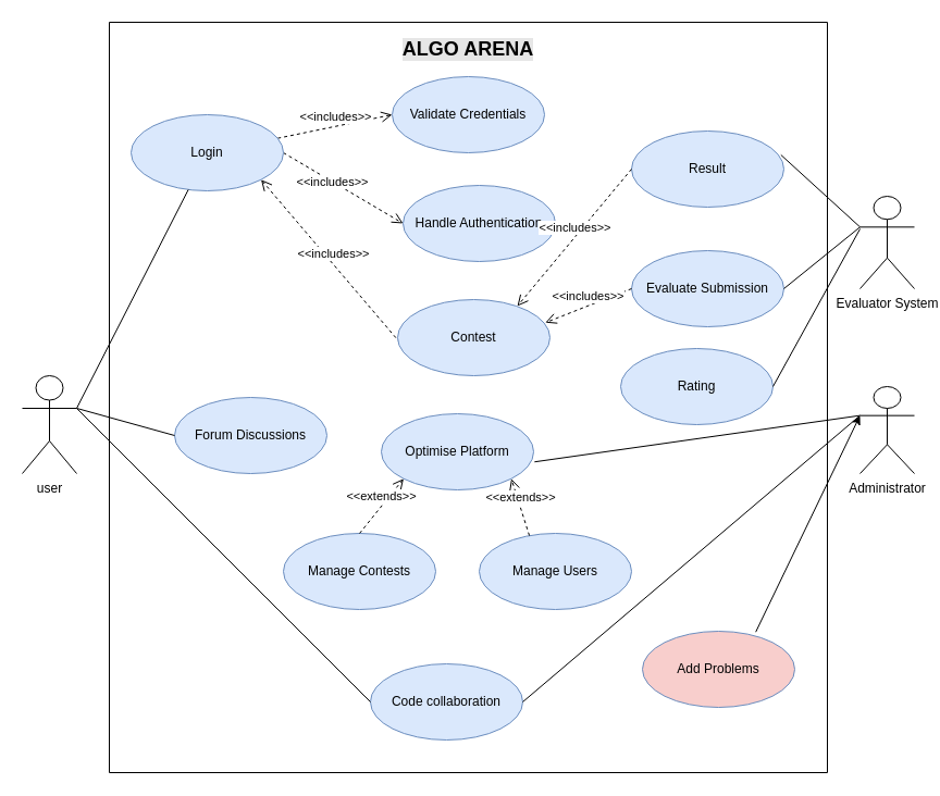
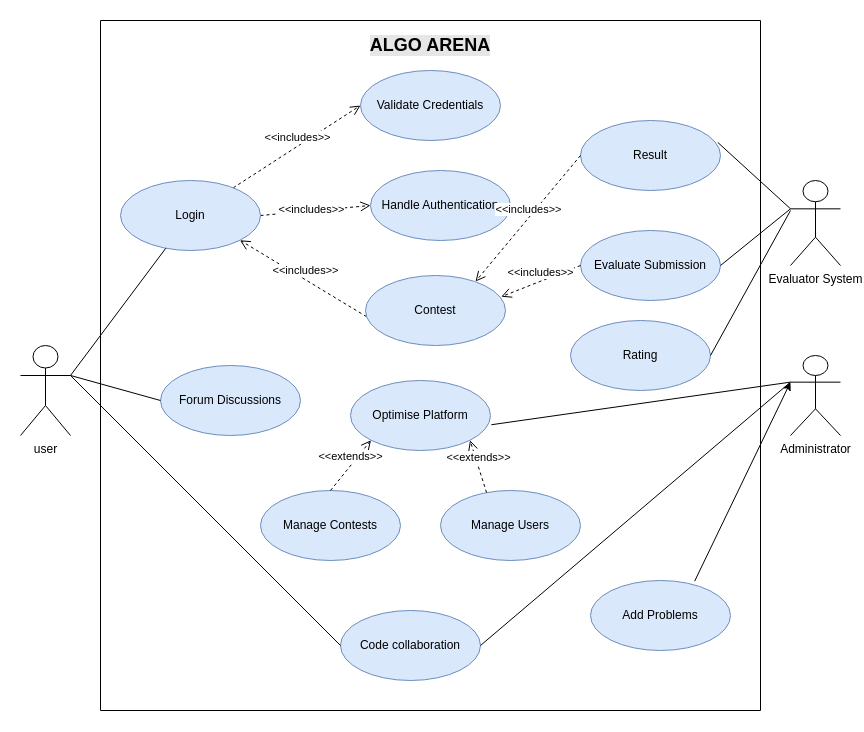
- <mxCell id="8" value="Login" style="ellipse;whiteSpace=wrap;html=1;labelBackgroundColor=none;fillColor=#dae8fc;strokeColor=#6c8ebf;" parent="1" vertex="1"><mxGeometry x="120" y="105" width="140" height="70" as="geometry" /></mxCell>
+ <mxCell id="8" value="Login" style="ellipse;whiteSpace=wrap;html=1;labelBackgroundColor=none;fillColor=#dae8fc;strokeColor=#6c8ebf;" parent="1" vertex="1"><mxGeometry x="120" y="180" width="140" height="70" as="geometry" /></mxCell>
- <mxCell id="15" value="Add Problems" style="ellipse;whiteSpace=wrap;html=1;fillColor=#f8cecc;strokeColor=#6c8ebf;" parent="1" vertex="1"><mxGeometry x="590" y="580" width="140" height="70" as="geometry" /></mxCell>
+ <mxCell id="15" value="Add Problems" style="ellipse;whiteSpace=wrap;html=1;fillColor=#dae8fc;strokeColor=#6c8ebf;" parent="1" vertex="1"><mxGeometry x="590" y="580" width="140" height="70" as="geometry" /></mxCell>
